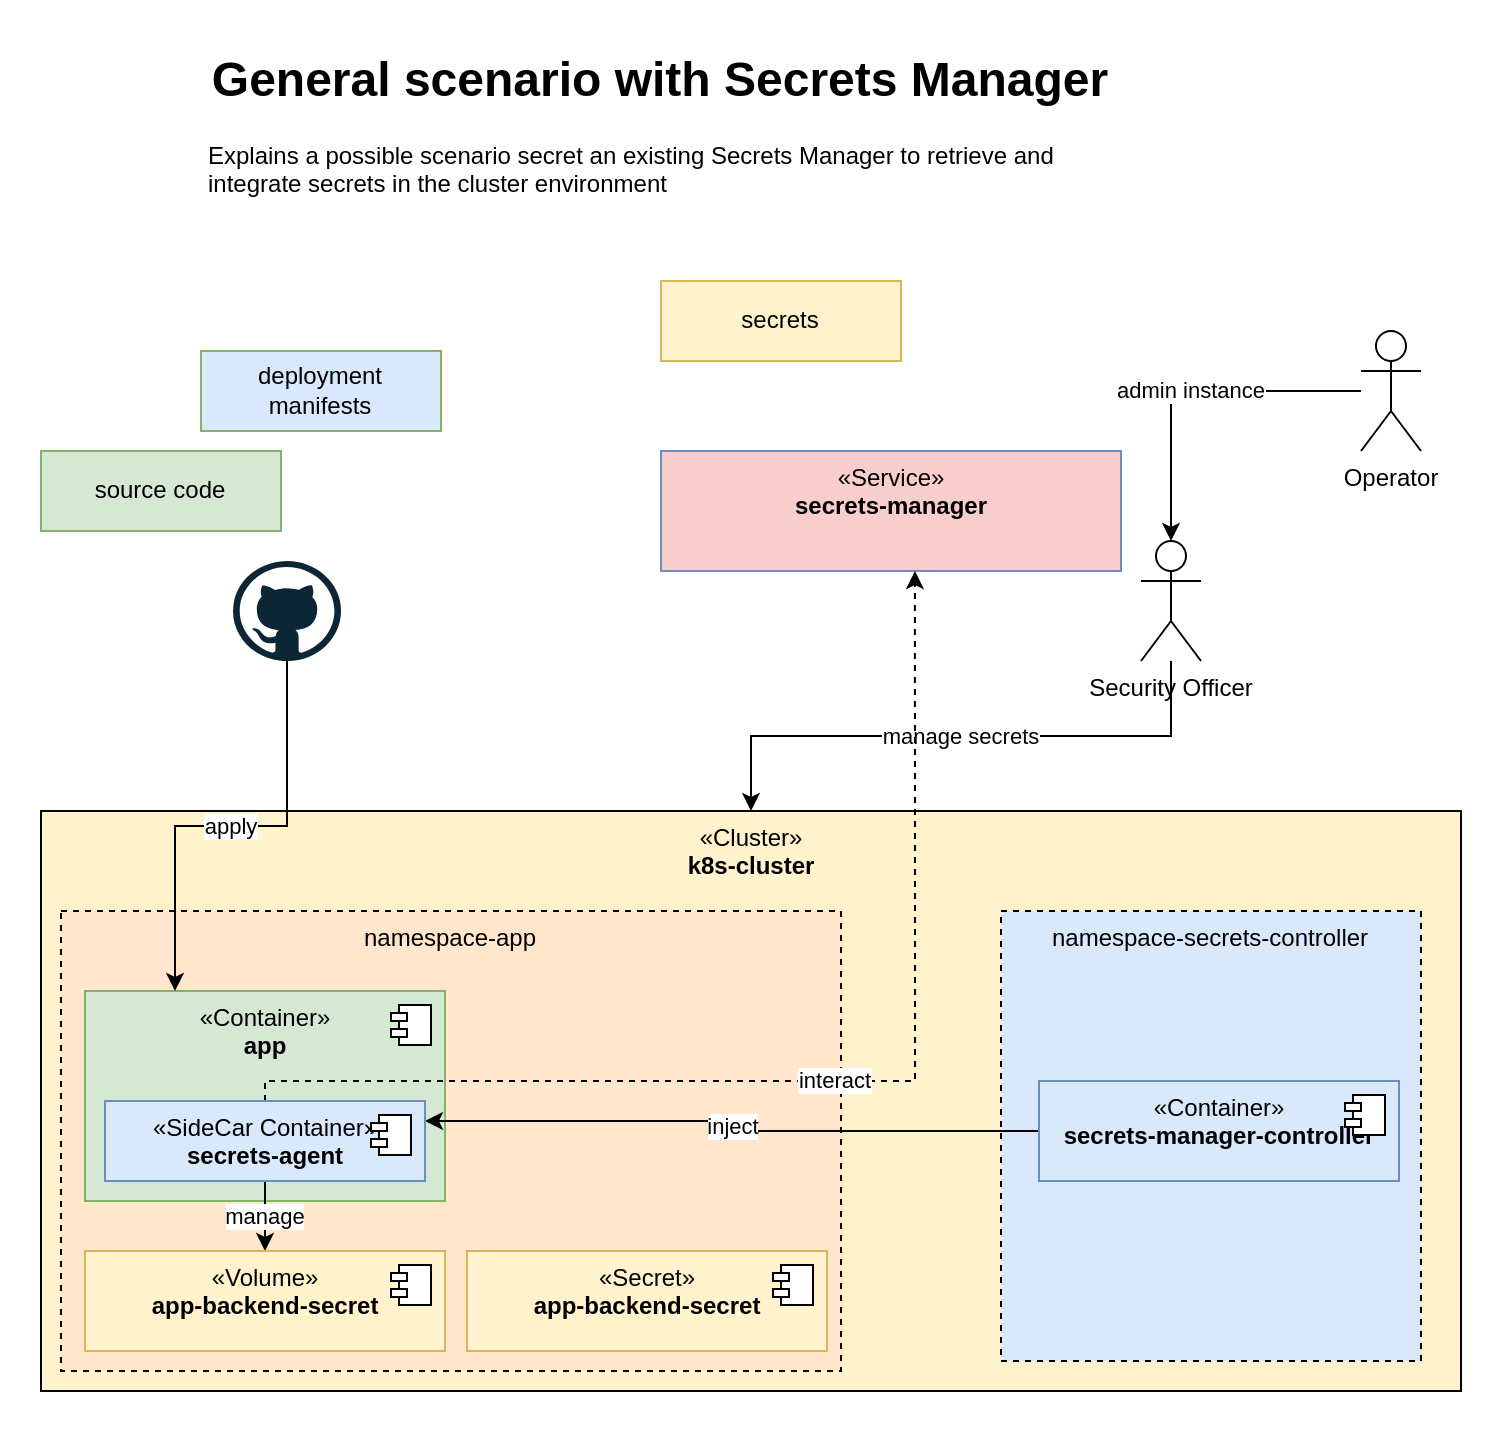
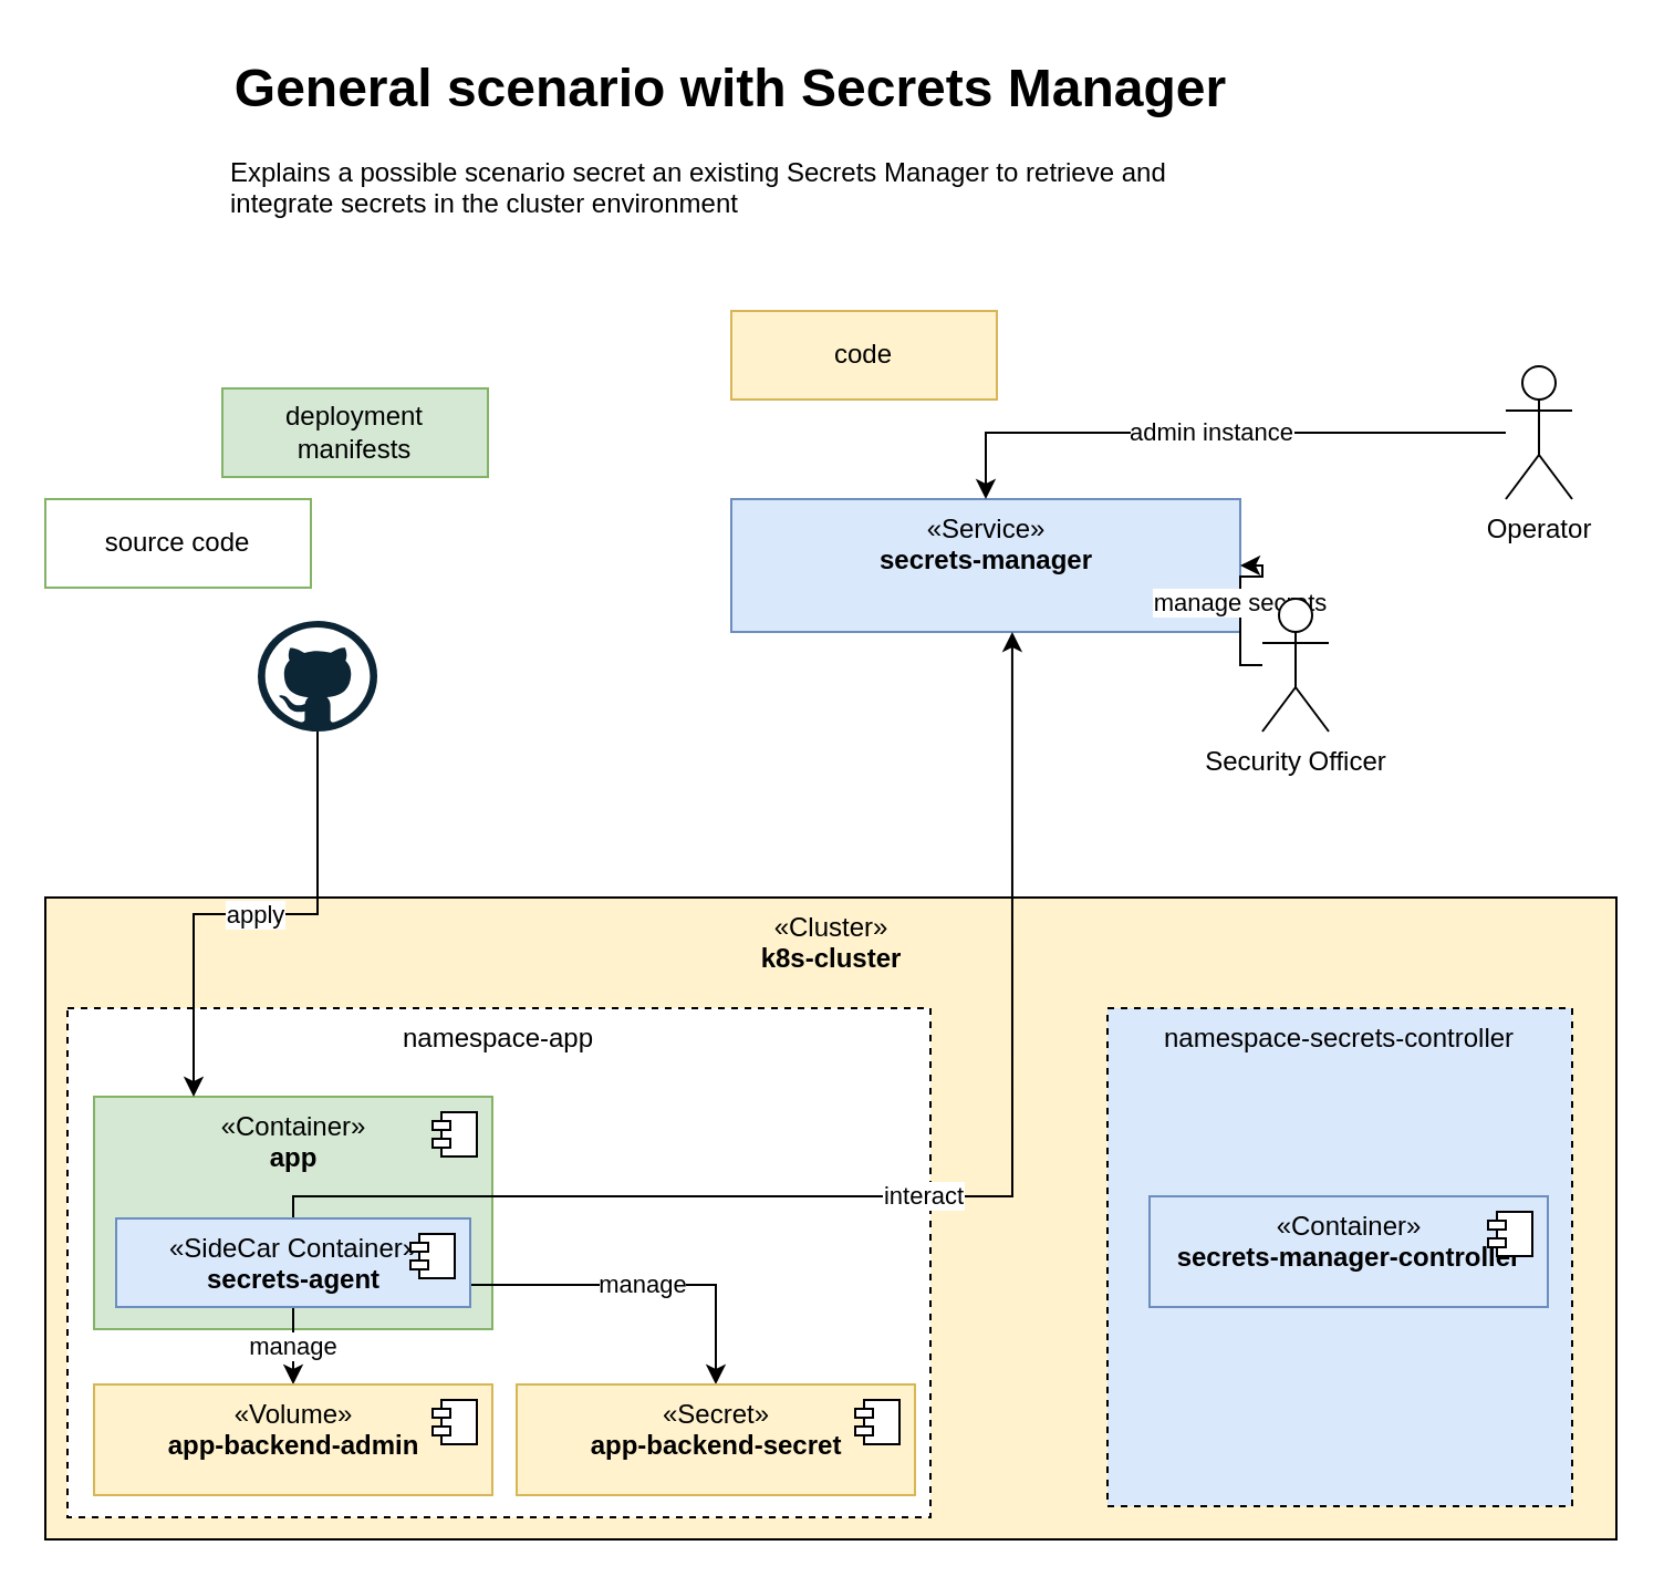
- <mxCell id="19" value="secrets" style="rounded=0;whiteSpace=wrap;html=1;verticalAlign=middle;fillColor=#fff2cc;strokeColor=#d6b656;" vertex="1" parent="1"><mxGeometry x="330" y="140" width="120" height="40" as="geometry" /></mxCell>
+ <mxCell id="19" value="code" style="rounded=0;whiteSpace=wrap;html=1;verticalAlign=middle;fillColor=#fff2cc;strokeColor=#d6b656;" vertex="1" parent="1"><mxGeometry x="330" y="140" width="120" height="40" as="geometry" /></mxCell>
- <mxCell id="18" value="deployment &lt;br&gt;manifests" style="rounded=0;whiteSpace=wrap;html=1;verticalAlign=middle;fillColor=#dae8fc;strokeColor=#82b366;" vertex="1" parent="1"><mxGeometry x="100" y="175" width="120" height="40" as="geometry" /></mxCell>
+ <mxCell id="18" value="deployment &lt;br&gt;manifests" style="rounded=0;whiteSpace=wrap;html=1;verticalAlign=middle;fillColor=#d5e8d4;strokeColor=#82b366;" vertex="1" parent="1"><mxGeometry x="100" y="175" width="120" height="40" as="geometry" /></mxCell>
- <mxCell id="23" value="admin instance" style="edgeStyle=orthogonalEdgeStyle;rounded=0;html=1;" edge="1" parent="1" source="24" target="22"><mxGeometry relative="1" as="geometry" /></mxCell>
+ <mxCell id="23" value="admin instance" style="edgeStyle=orthogonalEdgeStyle;rounded=0;html=1;entryX=0.5;entryY=0;entryDx=0;entryDy=0;" edge="1" parent="1" source="24" target="20"><mxGeometry relative="1" as="geometry" /></mxCell>
- <mxCell id="17" value="source code" style="rounded=0;whiteSpace=wrap;html=1;verticalAlign=middle;fillColor=#d5e8d4;strokeColor=#82b366;" vertex="1" parent="1"><mxGeometry x="20" y="225" width="120" height="40" as="geometry" /></mxCell>
+ <mxCell id="17" value="source code" style="rounded=0;whiteSpace=wrap;html=1;verticalAlign=middle;fillColor=#ffffff;strokeColor=#82b366;" vertex="1" parent="1"><mxGeometry x="20" y="225" width="120" height="40" as="geometry" /></mxCell>
- <mxCell id="20" value="«Service»&lt;br&gt;&lt;b&gt;secrets-manager&lt;/b&gt;" style="html=1;verticalAlign=top;align=center;fillColor=#f8cecc;strokeColor=#6c8ebf;" vertex="1" parent="1"><mxGeometry x="330" y="225" width="230" height="60" as="geometry" /></mxCell>
+ <mxCell id="20" value="«Service»&lt;br&gt;&lt;b&gt;secrets-manager&lt;/b&gt;" style="html=1;verticalAlign=top;align=center;fillColor=#dae8fc;strokeColor=#6c8ebf;" vertex="1" parent="1"><mxGeometry x="330" y="225" width="230" height="60" as="geometry" /></mxCell>
- <mxCell id="21" value="manage secrets" style="edgeStyle=orthogonalEdgeStyle;html=1;rounded=0;" edge="1" parent="1" source="22" target="2"><mxGeometry relative="1" as="geometry" /></mxCell>
+ <mxCell id="21" value="manage secrets" style="edgeStyle=orthogonalEdgeStyle;html=1;entryX=1;entryY=0.5;entryDx=0;entryDy=0;rounded=0;" edge="1" parent="1" source="22" target="20"><mxGeometry relative="1" as="geometry" /></mxCell>
- <mxCell id="25" value="interact" style="edgeStyle=orthogonalEdgeStyle;rounded=0;html=1;entryX=0.552;entryY=1;entryDx=0;entryDy=0;entryPerimeter=0;exitX=0.5;exitY=0;exitDx=0;exitDy=0;dashed=1;" edge="1" parent="1" source="26" target="20"><mxGeometry relative="1" as="geometry"><Array as="points"><mxPoint x="132" y="540" /><mxPoint x="457" y="540" /></Array></mxGeometry></mxCell>
+ <mxCell id="25" value="interact" style="edgeStyle=orthogonalEdgeStyle;rounded=0;html=1;entryX=0.552;entryY=1;entryDx=0;entryDy=0;entryPerimeter=0;exitX=0.5;exitY=0;exitDx=0;exitDy=0;" edge="1" parent="1" source="26" target="20"><mxGeometry relative="1" as="geometry"><Array as="points"><mxPoint x="132" y="540" /><mxPoint x="457" y="540" /></Array></mxGeometry></mxCell>
- <mxCell id="12" value="inject" style="edgeStyle=orthogonalEdgeStyle;rounded=0;html=1;entryX=1;entryY=0.25;entryDx=0;entryDy=0;" edge="1" parent="1" source="13" target="26"><mxGeometry relative="1" as="geometry" /></mxCell>
- <mxCell id="4" value="namespace-app" style="rounded=0;whiteSpace=wrap;html=1;verticalAlign=top;dashed=1;fillColor=#ffe6cc;" vertex="1" parent="1"><mxGeometry x="30" y="455" width="390" height="230" as="geometry" /></mxCell>
+ <mxCell id="4" value="namespace-app" style="rounded=0;whiteSpace=wrap;html=1;verticalAlign=top;dashed=1;" vertex="1" parent="1"><mxGeometry x="30" y="455" width="390" height="230" as="geometry" /></mxCell>
+ <mxCell id="7" value="manage" style="edgeStyle=orthogonalEdgeStyle;rounded=0;orthogonalLoop=1;jettySize=auto;html=1;entryX=0.5;entryY=0;entryDx=0;entryDy=0;exitX=1;exitY=0.75;exitDx=0;exitDy=0;" edge="1" parent="1" source="26" target="9"><mxGeometry relative="1" as="geometry"><Array as="points"><mxPoint x="323" y="580" /></Array></mxGeometry></mxCell>
- <mxCell id="28" value="«Volume»&lt;br&gt;&lt;b&gt;app-backend-secret&lt;/b&gt;" style="html=1;dropTarget=0;align=center;verticalAlign=top;fillColor=#fff2cc;strokeColor=#d6b656;" vertex="1" parent="1"><mxGeometry x="42" y="625" width="180" height="50" as="geometry" /></mxCell>
+ <mxCell id="28" value="«Volume»&lt;br&gt;&lt;b&gt;app-backend-admin&lt;/b&gt;" style="html=1;dropTarget=0;align=center;verticalAlign=top;fillColor=#fff2cc;strokeColor=#d6b656;" vertex="1" parent="1"><mxGeometry x="42" y="625" width="180" height="50" as="geometry" /></mxCell>
